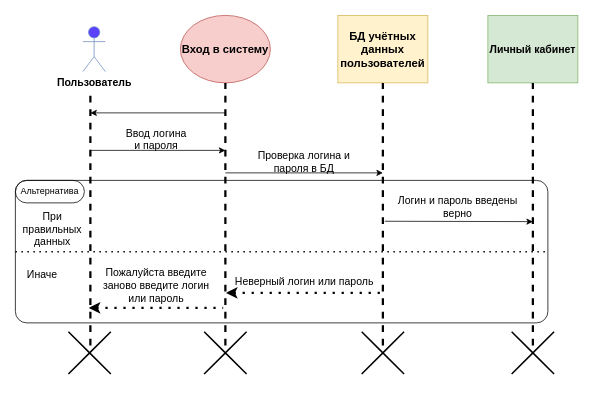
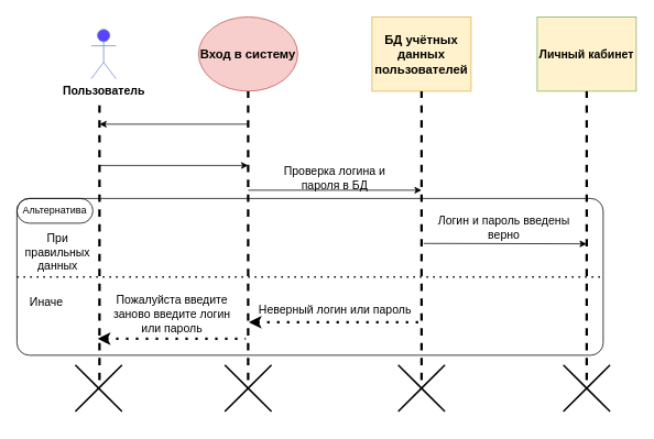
- <mxCell id="4" value="Личный кабинет" style="rounded=0;whiteSpace=wrap;html=1;fontSize=14;fillColor=#d5e8d4;strokeColor=#82b366;fontStyle=1" vertex="1" parent="1"><mxGeometry x="650" y="20" width="120" height="90" as="geometry" /></mxCell>
+ <mxCell id="4" value="Личный кабинет" style="rounded=0;whiteSpace=wrap;html=1;fontSize=14;fillColor=#fff2cc;strokeColor=#82b366;fontStyle=1;" vertex="1" parent="1"><mxGeometry x="650" y="20" width="120" height="90" as="geometry" /></mxCell>
- <mxCell id="17" value="Ввод логина и пароля" style="text;html=1;strokeColor=none;fillColor=none;align=center;verticalAlign=middle;whiteSpace=wrap;rounded=0;fontSize=14;" vertex="1" parent="1"><mxGeometry x="162.5" y="170" width="90" height="30" as="geometry" /></mxCell>
